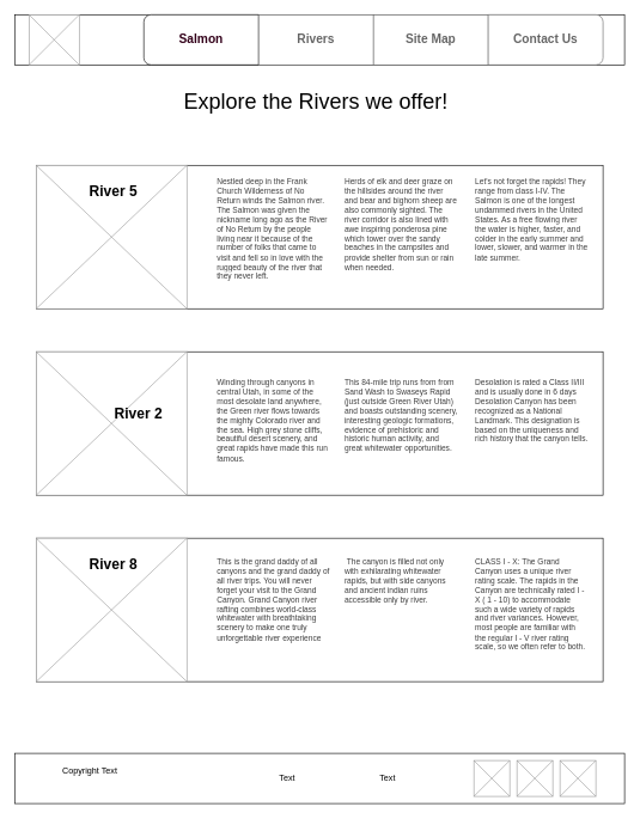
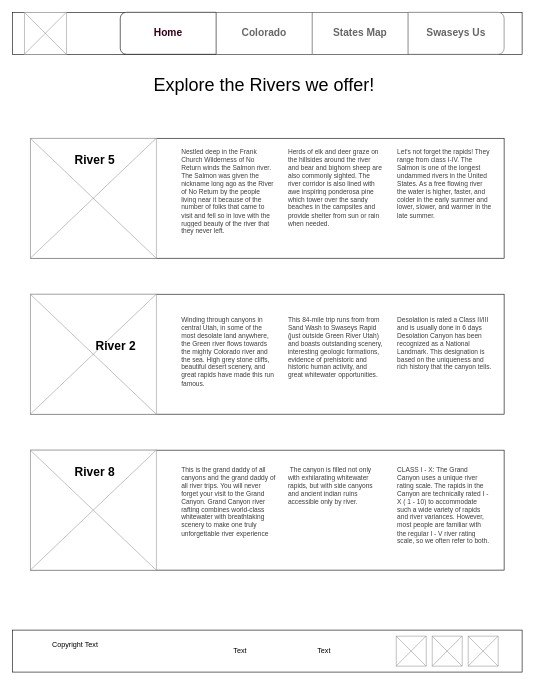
- <mxCell id="6" value="&lt;font color=&quot;#33001a&quot;&gt;Salmon&lt;/font&gt;" style="text;strokeColor=default;align=center;verticalAlign=middle;spacingLeft=10;spacingRight=10;overflow=hidden;points=[[0,0.5],[1,0.5]];portConstraint=eastwest;rotatable=0;whiteSpace=wrap;html=1;shape=mxgraph.mockup.leftButton;rSize=10;fillColor=default;fontColor=#ffffff;fontSize=17;fontStyle=1;" vertex="1" parent="5"><mxGeometry width="160" height="70" as="geometry" /></mxCell>
+ <mxCell id="6" value="&lt;font color=&quot;#33001a&quot;&gt;Home&lt;/font&gt;" style="text;strokeColor=default;align=center;verticalAlign=middle;spacingLeft=10;spacingRight=10;overflow=hidden;points=[[0,0.5],[1,0.5]];portConstraint=eastwest;rotatable=0;whiteSpace=wrap;html=1;shape=mxgraph.mockup.leftButton;rSize=10;fillColor=default;fontColor=#ffffff;fontSize=17;fontStyle=1;" vertex="1" parent="5"><mxGeometry width="160" height="70" as="geometry" /></mxCell>
- <mxCell id="7" value="Rivers" style="text;strokeColor=inherit;align=center;verticalAlign=middle;spacingLeft=10;spacingRight=10;overflow=hidden;points=[[0,0.5],[1,0.5]];portConstraint=eastwest;rotatable=0;whiteSpace=wrap;html=1;rSize=5;fillColor=inherit;fontColor=inherit;fontSize=17;fontStyle=1;" vertex="1" parent="5"><mxGeometry x="160" width="160" height="70" as="geometry" /></mxCell>
+ <mxCell id="7" value="Colorado" style="text;strokeColor=inherit;align=center;verticalAlign=middle;spacingLeft=10;spacingRight=10;overflow=hidden;points=[[0,0.5],[1,0.5]];portConstraint=eastwest;rotatable=0;whiteSpace=wrap;html=1;rSize=5;fillColor=inherit;fontColor=inherit;fontSize=17;fontStyle=1;" vertex="1" parent="5"><mxGeometry x="160" width="160" height="70" as="geometry" /></mxCell>
- <mxCell id="8" value="Site Map" style="text;strokeColor=inherit;align=center;verticalAlign=middle;spacingLeft=10;spacingRight=10;overflow=hidden;points=[[0,0.5],[1,0.5]];portConstraint=eastwest;rotatable=0;whiteSpace=wrap;html=1;rSize=5;fillColor=inherit;fontColor=inherit;fontSize=17;fontStyle=1;" vertex="1" parent="5"><mxGeometry x="320" width="160" height="70" as="geometry" /></mxCell>
+ <mxCell id="8" value="States Map" style="text;strokeColor=inherit;align=center;verticalAlign=middle;spacingLeft=10;spacingRight=10;overflow=hidden;points=[[0,0.5],[1,0.5]];portConstraint=eastwest;rotatable=0;whiteSpace=wrap;html=1;rSize=5;fillColor=inherit;fontColor=inherit;fontSize=17;fontStyle=1;" vertex="1" parent="5"><mxGeometry x="320" width="160" height="70" as="geometry" /></mxCell>
- <mxCell id="9" value="Contact Us" style="text;strokeColor=inherit;align=center;verticalAlign=middle;spacingLeft=10;spacingRight=10;overflow=hidden;points=[[0,0.5],[1,0.5]];portConstraint=eastwest;rotatable=0;whiteSpace=wrap;html=1;shape=mxgraph.mockup.rightButton;rSize=10;fillColor=inherit;fontColor=inherit;fontSize=17;fontStyle=1;" vertex="1" parent="5"><mxGeometry x="480" width="160" height="70" as="geometry" /></mxCell>
+ <mxCell id="9" value="Swaseys Us" style="text;strokeColor=inherit;align=center;verticalAlign=middle;spacingLeft=10;spacingRight=10;overflow=hidden;points=[[0,0.5],[1,0.5]];portConstraint=eastwest;rotatable=0;whiteSpace=wrap;html=1;shape=mxgraph.mockup.rightButton;rSize=10;fillColor=inherit;fontColor=inherit;fontSize=17;fontStyle=1;" vertex="1" parent="5"><mxGeometry x="480" width="160" height="70" as="geometry" /></mxCell>
